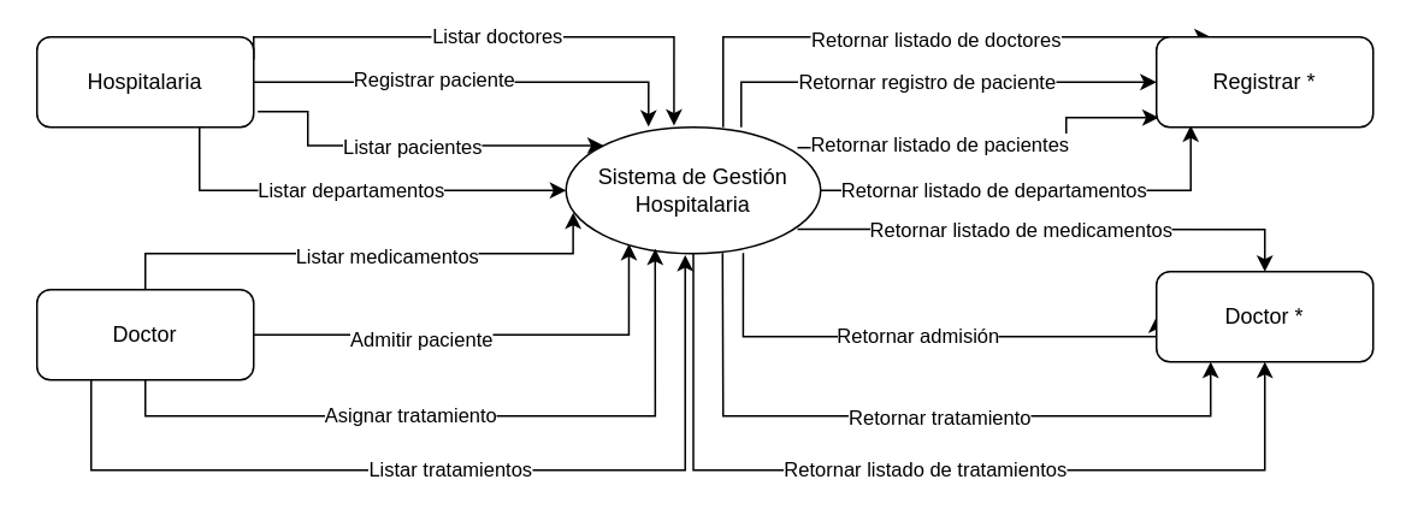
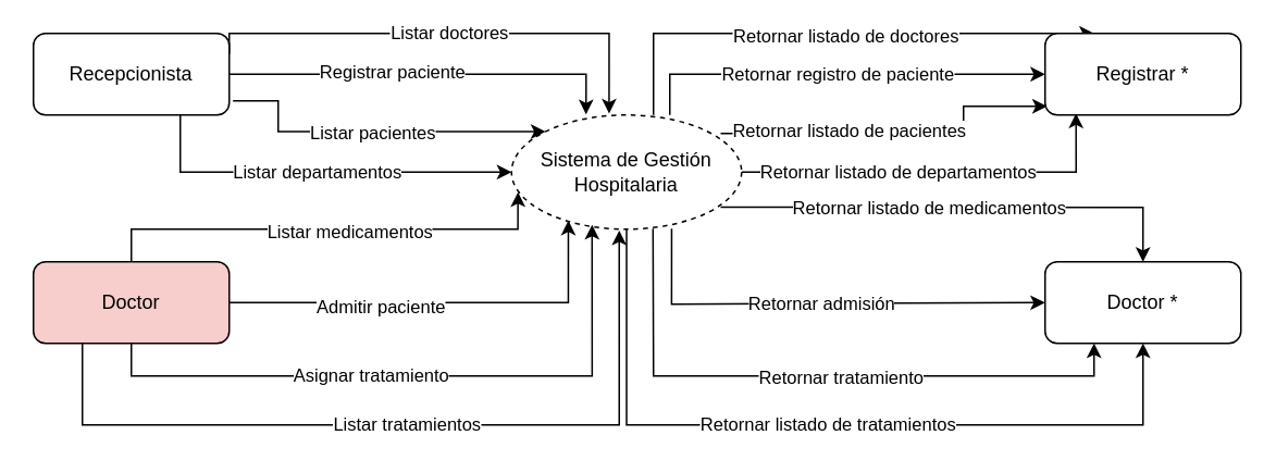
- <mxCell id="20" value="Hospitalaria" style="rounded=1;whiteSpace=wrap;html=1;" parent="1" vertex="1"><mxGeometry x="20" y="20" width="120" height="50" as="geometry" /></mxCell>
+ <mxCell id="20" value="Recepcionista" style="rounded=1;whiteSpace=wrap;html=1;" parent="1" vertex="1"><mxGeometry x="20" y="20" width="120" height="50" as="geometry" /></mxCell>
- <mxCell id="13" value="Sistema de Gestión Hospitalaria" style="ellipse;whiteSpace=wrap;html=1;" parent="1" vertex="1"><mxGeometry x="313" y="70" width="141" height="70" as="geometry" /></mxCell>
+ <mxCell id="13" value="Sistema de Gestión Hospitalaria" style="ellipse;whiteSpace=wrap;html=1;dashed=1;" parent="1" vertex="1"><mxGeometry x="313" y="70" width="141" height="70" as="geometry" /></mxCell>
- <mxCell id="29" value="Doctor *" style="rounded=1;whiteSpace=wrap;html=1;" parent="1" vertex="1"><mxGeometry x="640" y="150" width="120" height="50" as="geometry" /></mxCell>
+ <mxCell id="29" value="Doctor *" style="rounded=1;whiteSpace=wrap;html=1;" parent="1" vertex="1"><mxGeometry x="640" y="160" width="120" height="50" as="geometry" /></mxCell>
- <mxCell id="27" value="Doctor" style="rounded=1;whiteSpace=wrap;html=1;" parent="1" vertex="1"><mxGeometry x="20" y="160" width="120" height="50" as="geometry" /></mxCell>
+ <mxCell id="27" value="Doctor" style="rounded=1;whiteSpace=wrap;html=1;fillColor=#f8cecc;" parent="1" vertex="1"><mxGeometry x="20" y="160" width="120" height="50" as="geometry" /></mxCell>
